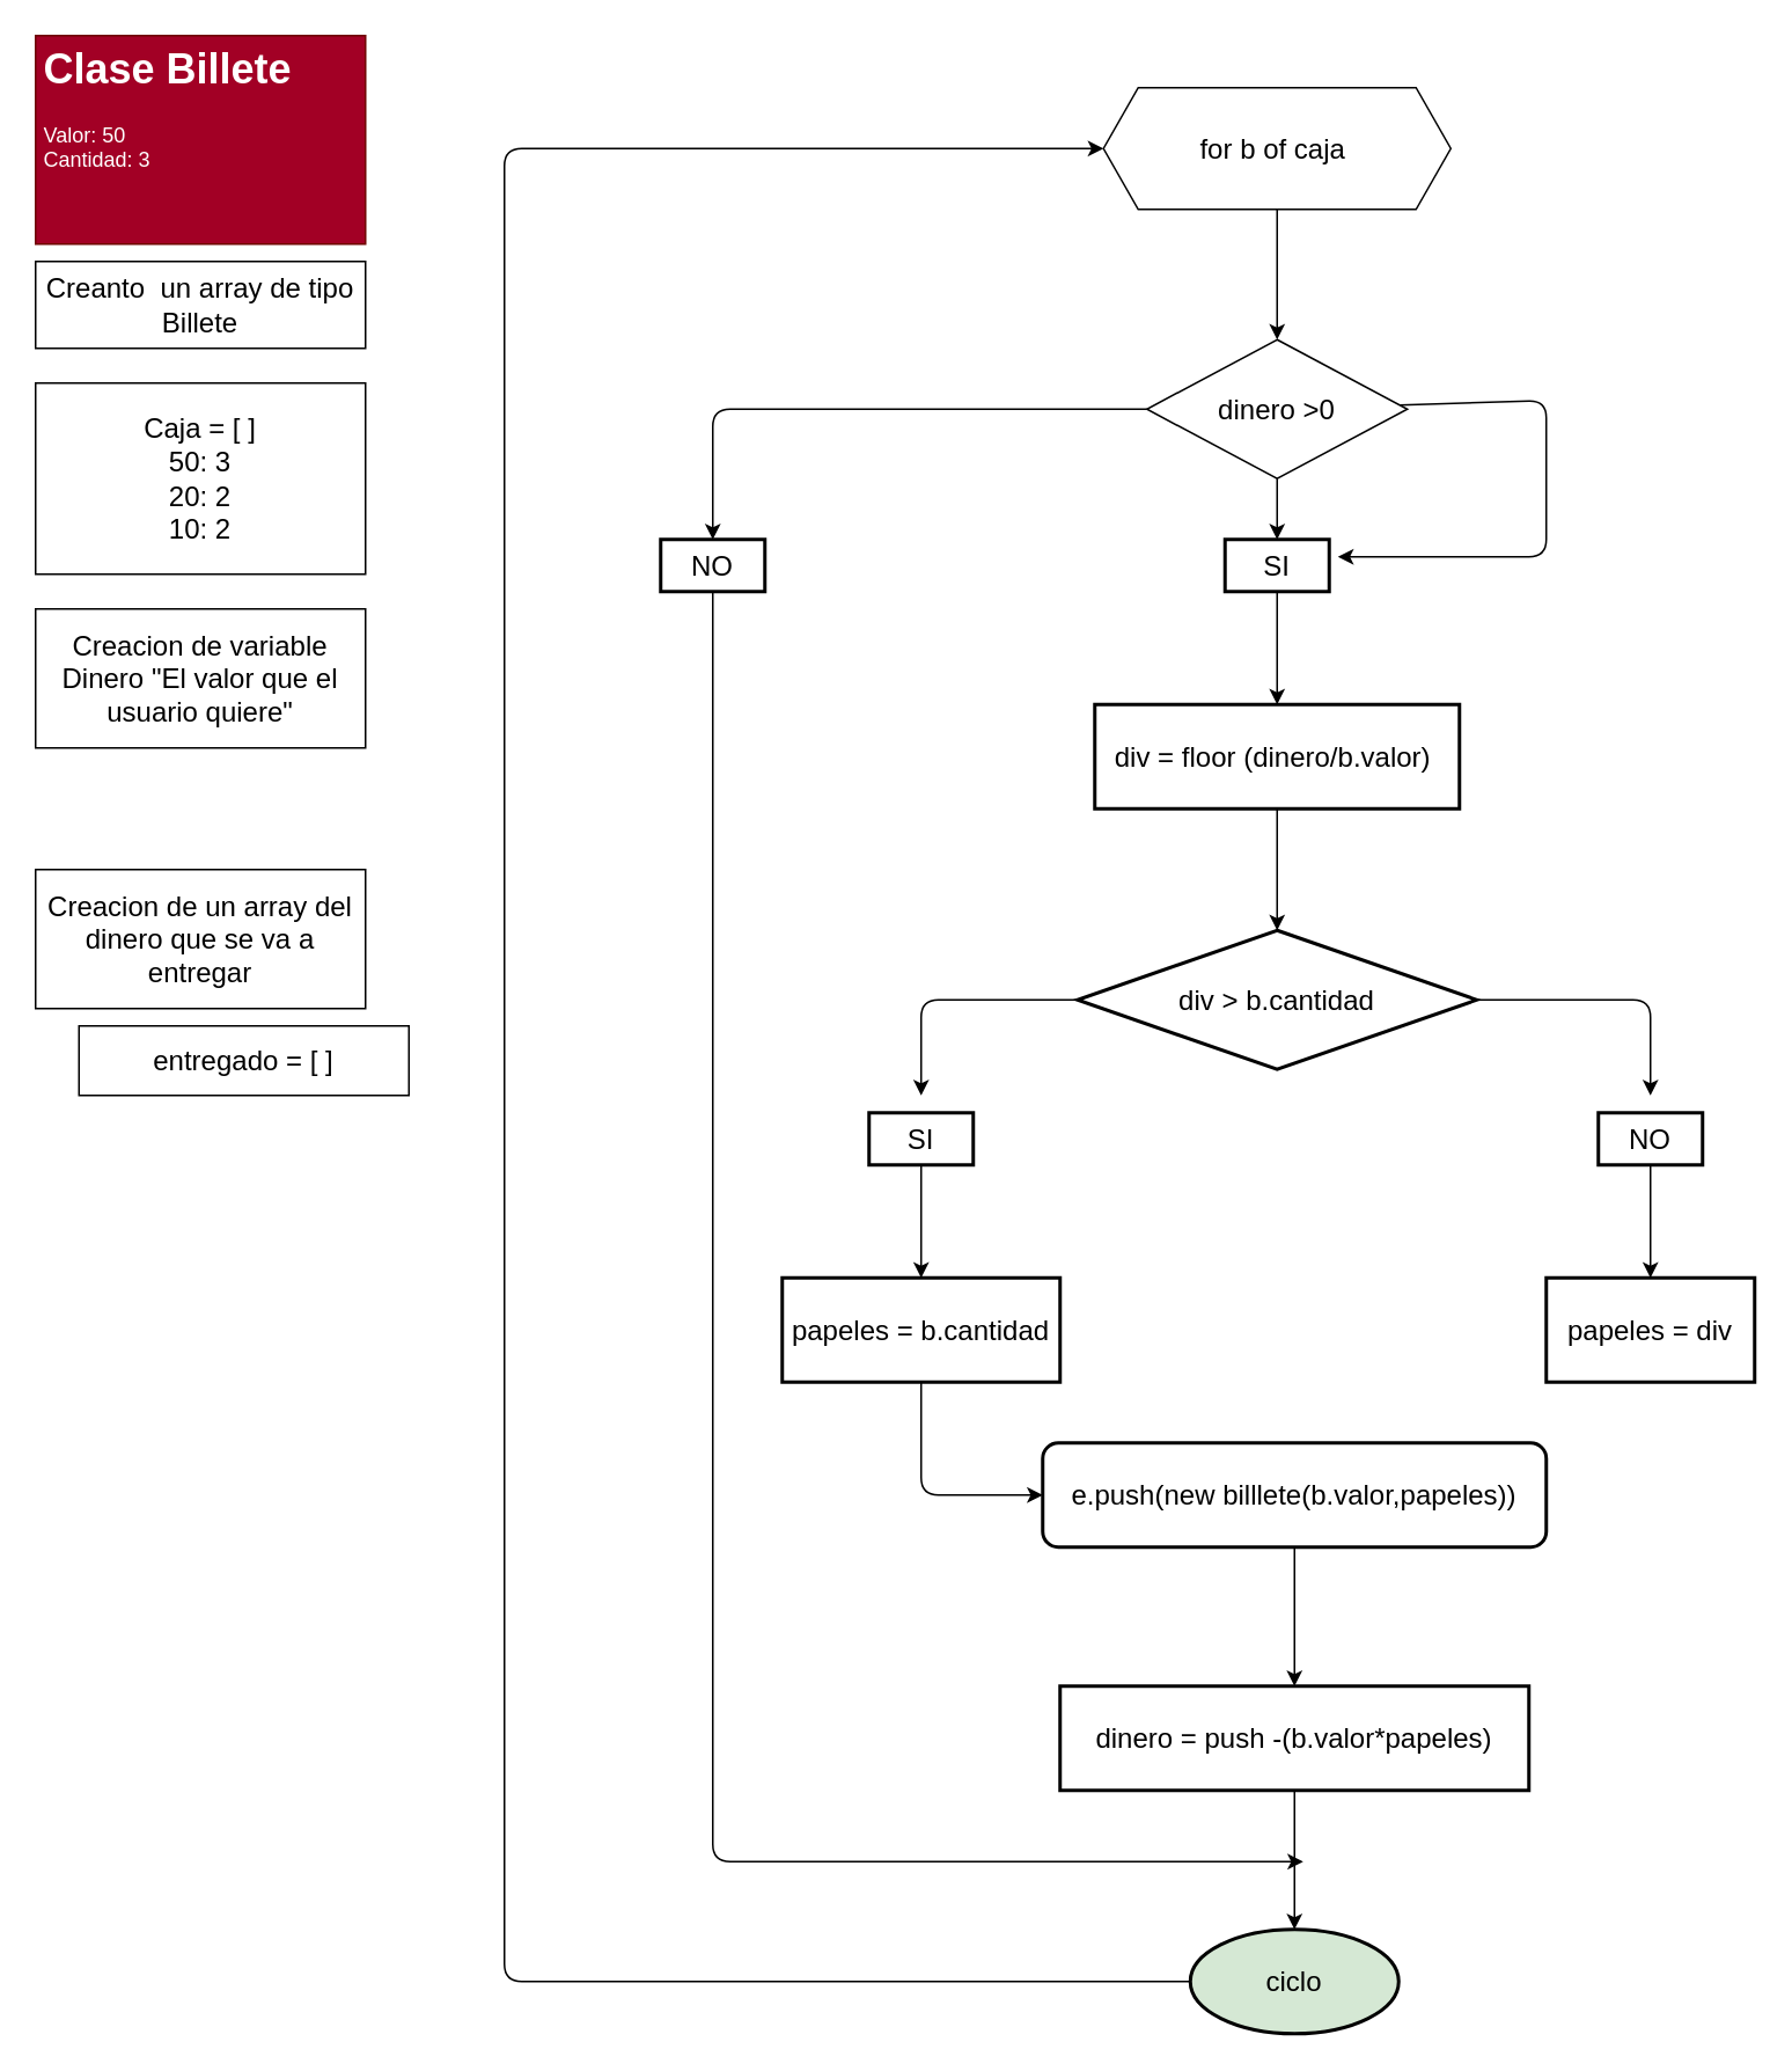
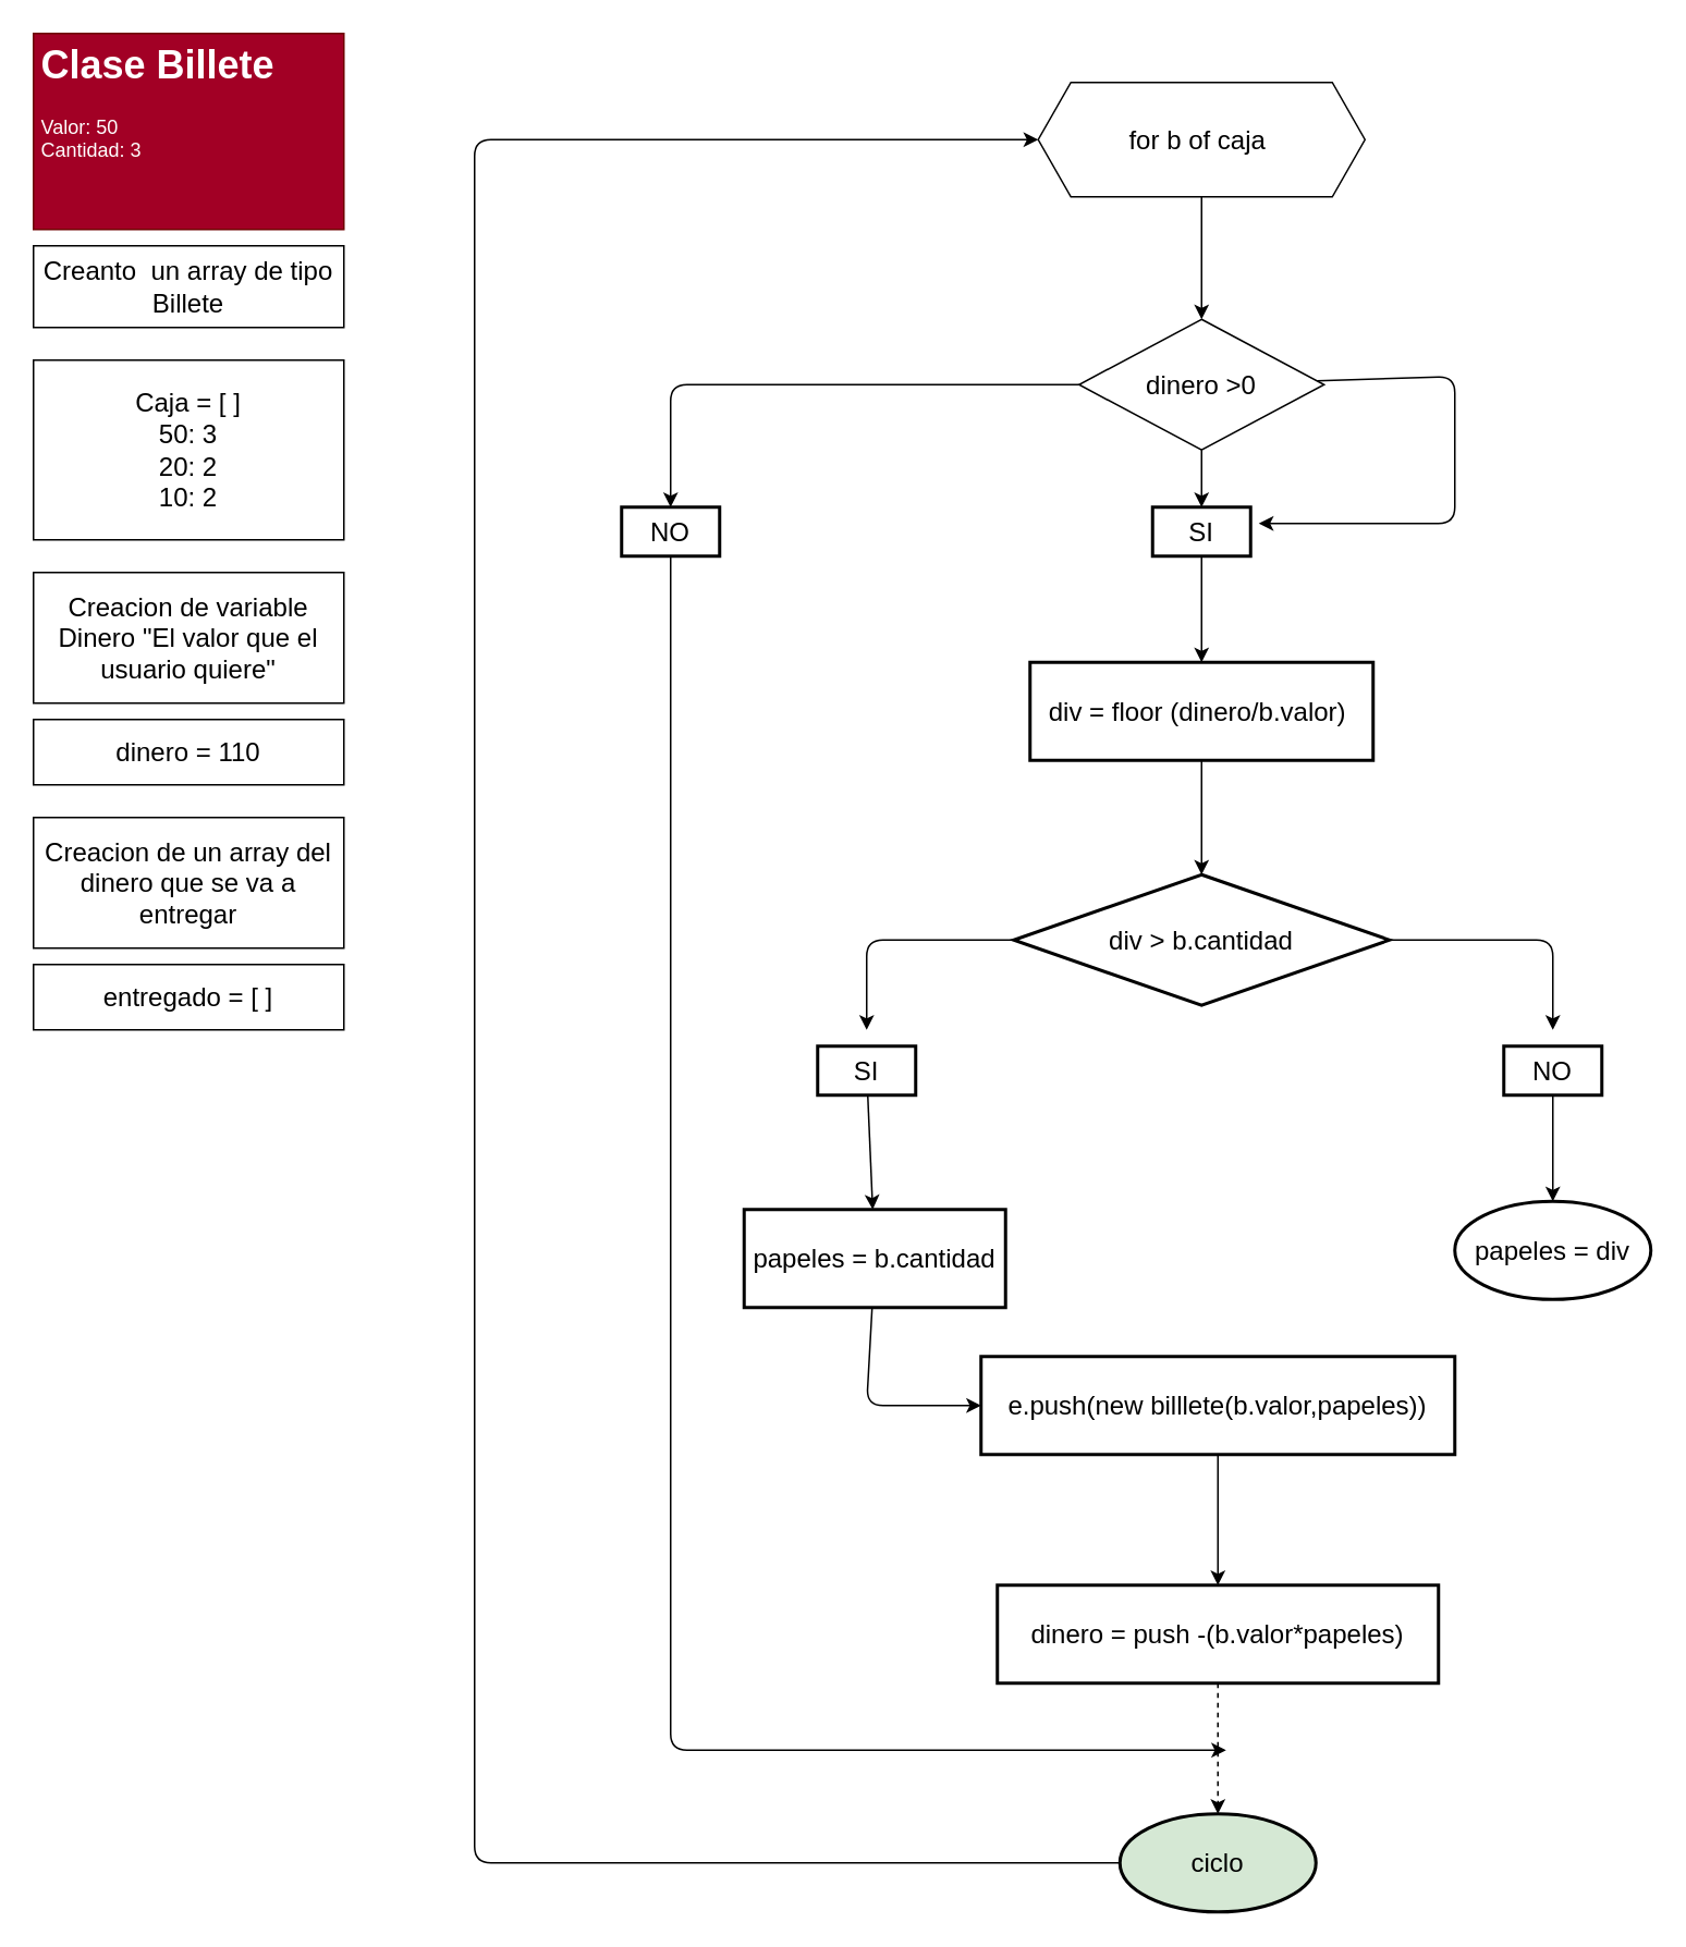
+ <mxCell id="6" value="&lt;div&gt;dinero = 110&lt;/div&gt;" style="text;html=1;align=center;verticalAlign=middle;whiteSpace=wrap;rounded=0;fontSize=16;strokeColor=default;" parent="1" vertex="1"><mxGeometry x="20" y="440" width="190" height="40" as="geometry" /></mxCell>
- <mxCell id="8" value="entregado = [ ]" style="text;html=1;align=center;verticalAlign=middle;whiteSpace=wrap;rounded=0;fontSize=16;strokeColor=default;" parent="1" vertex="1"><mxGeometry x="45" y="590" width="190" height="40" as="geometry" /></mxCell>
+ <mxCell id="8" value="entregado = [ ]" style="text;html=1;align=center;verticalAlign=middle;whiteSpace=wrap;rounded=0;fontSize=16;strokeColor=default;" parent="1" vertex="1"><mxGeometry x="20" y="590" width="190" height="40" as="geometry" /></mxCell>
- <mxCell id="27" value="papeles = b.cantidad" style="whiteSpace=wrap;html=1;fontSize=16;fillColor=none;gradientColor=none;rounded=0;strokeWidth=2;" parent="1" vertex="1"><mxGeometry x="450" y="735" width="160" height="60" as="geometry" /></mxCell>
+ <mxCell id="27" value="papeles = b.cantidad" style="whiteSpace=wrap;html=1;fontSize=16;fillColor=none;gradientColor=none;rounded=0;strokeWidth=2;" parent="1" vertex="1"><mxGeometry x="455" y="740" width="160" height="60" as="geometry" /></mxCell>
- <mxCell id="28" value="papeles = div" style="whiteSpace=wrap;html=1;fontSize=16;fillColor=none;gradientColor=none;rounded=0;strokeWidth=2;" parent="1" vertex="1"><mxGeometry x="890" y="735" width="120" height="60" as="geometry" /></mxCell>
+ <mxCell id="28" value="papeles = div" style="ellipse;whiteSpace=wrap;html=1;fontSize=16;fillColor=none;gradientColor=none;strokeWidth=2;" parent="1" vertex="1"><mxGeometry x="890" y="735" width="120" height="60" as="geometry" /></mxCell>
- <mxCell id="30" value="e.push(new billlete(b.valor,papeles))" style="whiteSpace=wrap;html=1;fontSize=16;strokeColor=default;strokeWidth=2;rounded=1;" parent="1" vertex="1"><mxGeometry x="600" y="830" width="290" height="60" as="geometry" /></mxCell>
+ <mxCell id="30" value="e.push(new billlete(b.valor,papeles))" style="rounded=0;whiteSpace=wrap;html=1;fontSize=16;strokeColor=default;strokeWidth=2;" parent="1" vertex="1"><mxGeometry x="600" y="830" width="290" height="60" as="geometry" /></mxCell>
- <mxCell id="31" value="" style="edgeStyle=none;html=1;fontSize=16;" parent="1" source="32" target="34" edge="1"><mxGeometry relative="1" as="geometry" /></mxCell>
+ <mxCell id="31" value="" style="edgeStyle=none;html=1;fontSize=16;dashed=1;" parent="1" source="32" target="34" edge="1"><mxGeometry relative="1" as="geometry" /></mxCell>
